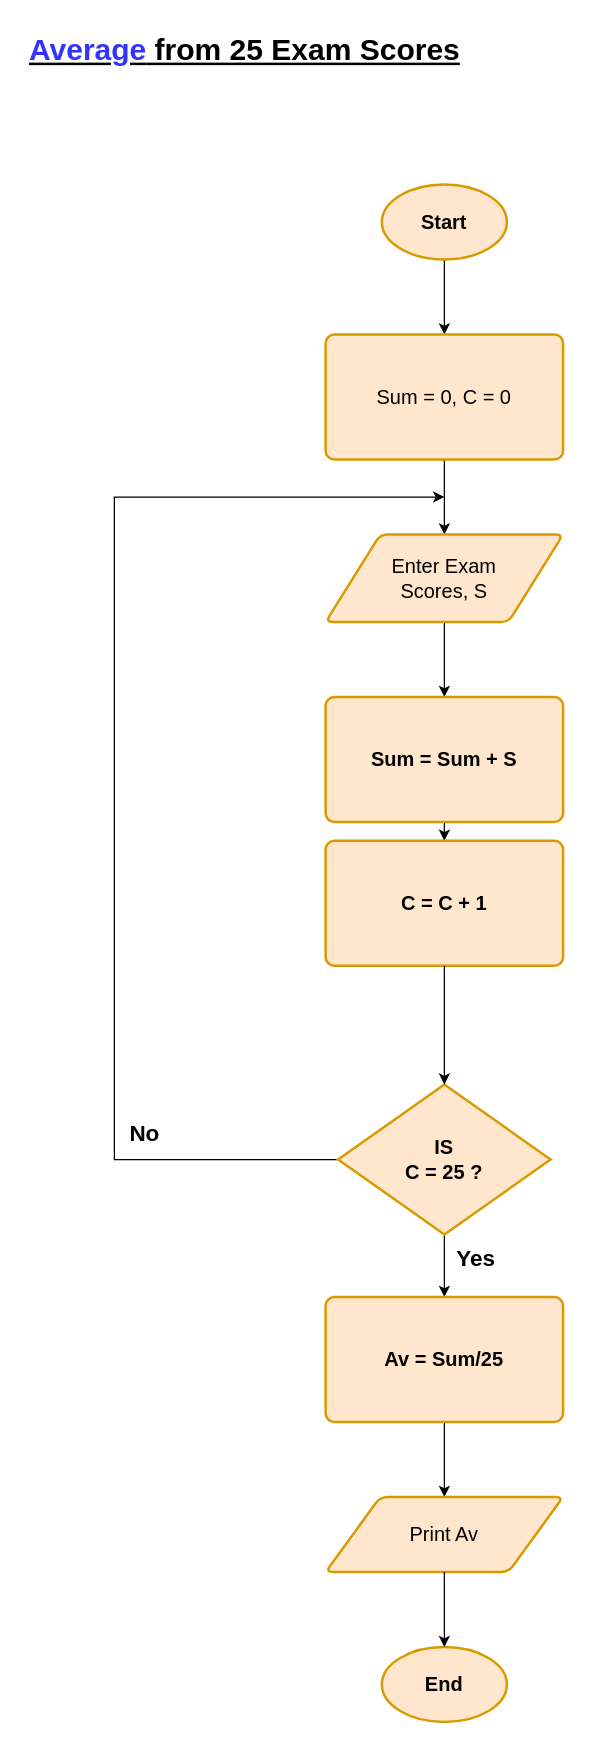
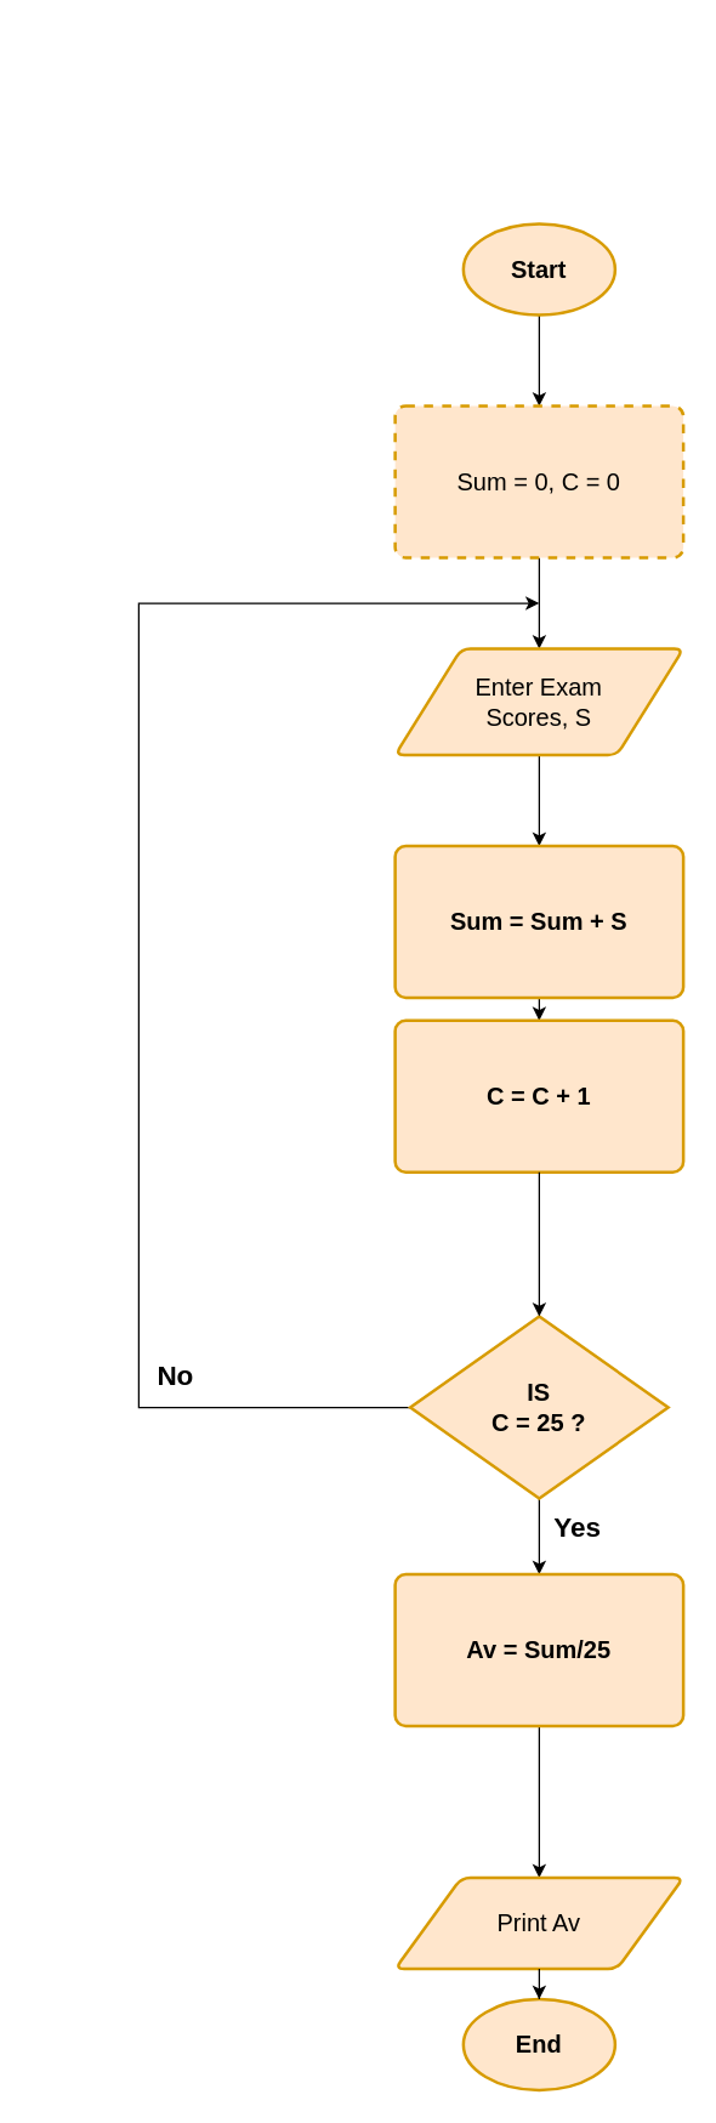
- <mxCell id="22" value="&lt;font style=&quot;color: rgb(51, 51, 255);&quot;&gt;Average&lt;/font&gt; from 25 Exam Scores" style="text;html=1;align=center;verticalAlign=middle;resizable=0;points=[];autosize=1;strokeColor=none;fillColor=none;fontSize=24;fontStyle=5" vertex="1" parent="1"><mxGeometry x="20" y="20" width="350" height="40" as="geometry" /></mxCell>
- <mxCell id="5" value="Sum = 0, C = 0" style="rounded=1;whiteSpace=wrap;html=1;absoluteArcSize=1;arcSize=14;strokeWidth=2;fillColor=#ffe6cc;strokeColor=#d79b00;fontSize=16;align=center;" vertex="1" parent="1"><mxGeometry x="260" y="267" width="190" height="100" as="geometry" /></mxCell>
+ <mxCell id="5" value="Sum = 0, C = 0" style="rounded=1;whiteSpace=wrap;html=1;absoluteArcSize=1;arcSize=14;strokeWidth=2;fillColor=#ffe6cc;strokeColor=#d79b00;fontSize=16;align=center;dashed=1;" vertex="1" parent="1"><mxGeometry x="260" y="267" width="190" height="100" as="geometry" /></mxCell>
- <mxCell id="16" value="Print Av" style="shape=parallelogram;html=1;strokeWidth=2;perimeter=parallelogramPerimeter;whiteSpace=wrap;rounded=1;arcSize=12;size=0.23;fillColor=#ffe6cc;strokeColor=#d79b00;fontSize=16;" vertex="1" parent="1"><mxGeometry x="260" y="1197" width="190" height="60" as="geometry" /></mxCell>
+ <mxCell id="16" value="Print Av" style="shape=parallelogram;html=1;strokeWidth=2;perimeter=parallelogramPerimeter;whiteSpace=wrap;rounded=1;arcSize=12;size=0.23;fillColor=#ffe6cc;strokeColor=#d79b00;fontSize=16;" vertex="1" parent="1"><mxGeometry x="260" y="1237" width="190" height="60" as="geometry" /></mxCell>
